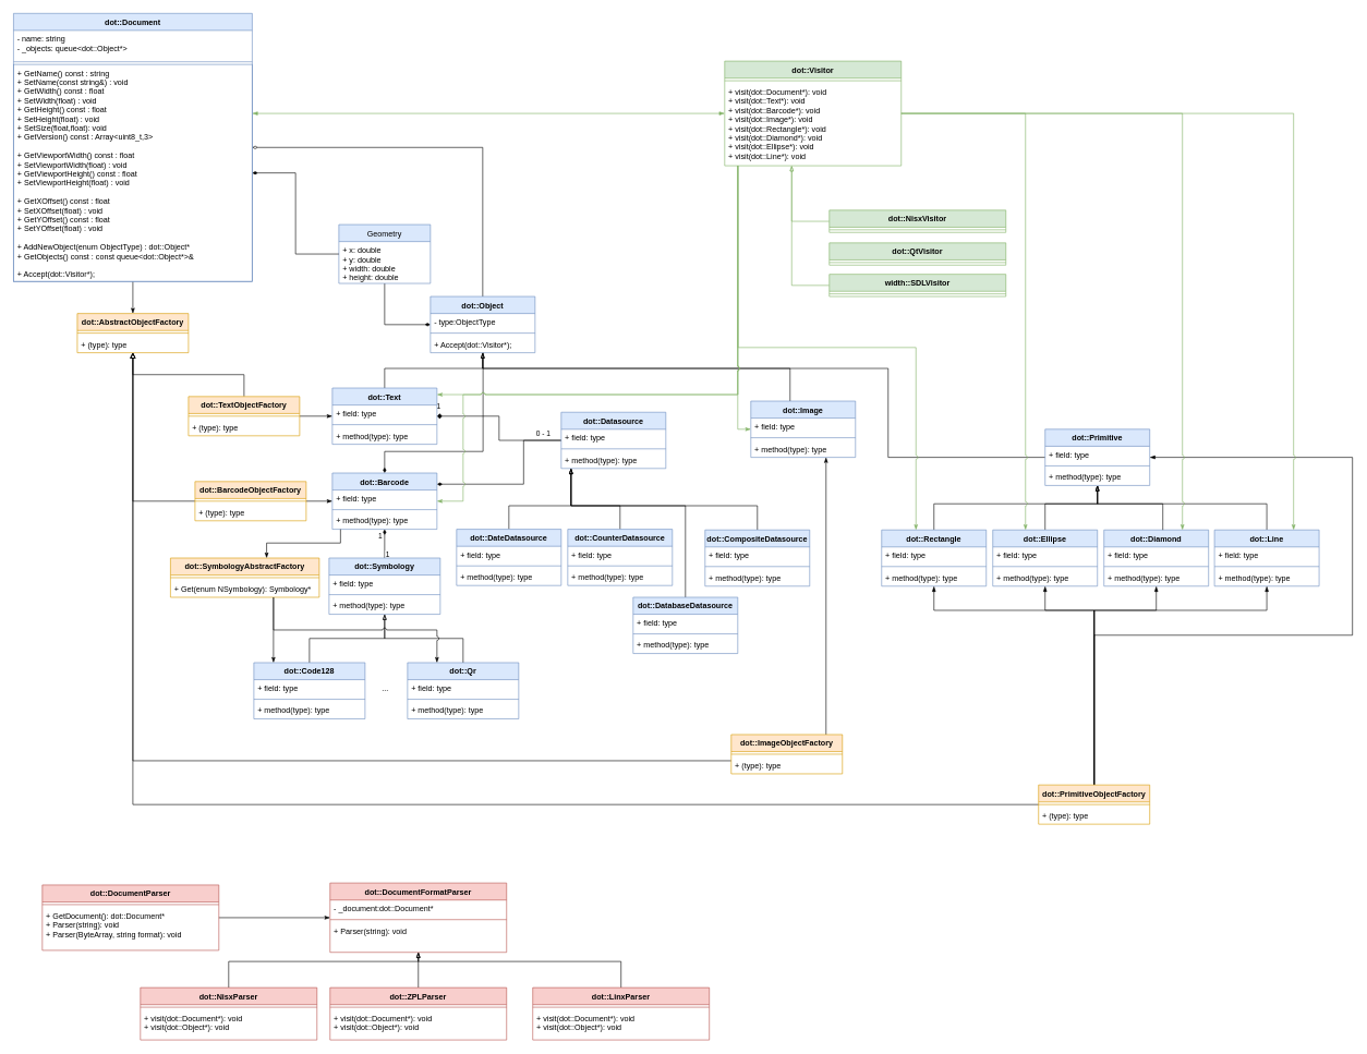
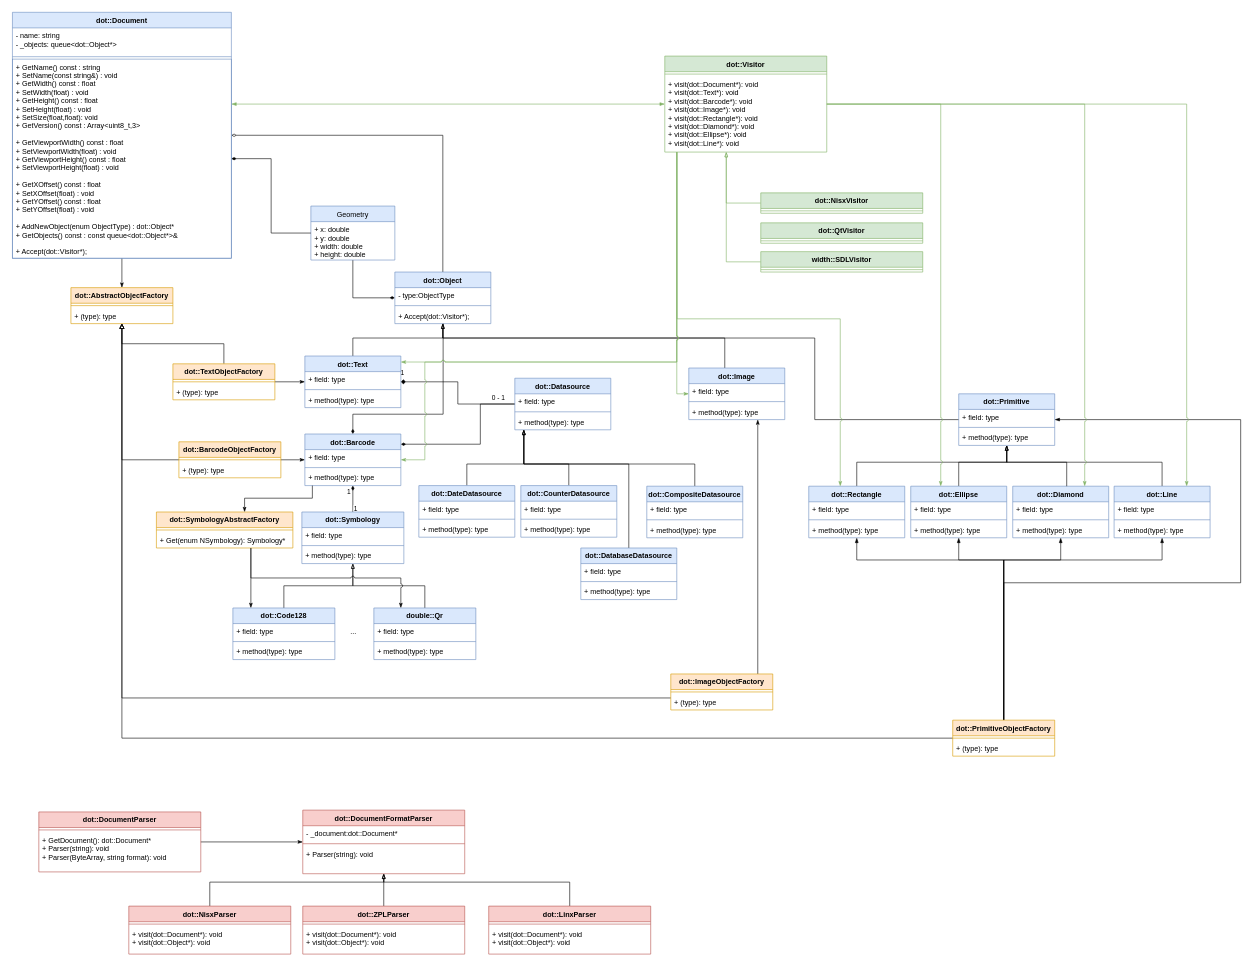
- <mxCell id="72" value="dot::Qr" style="swimlane;fontStyle=1;align=center;verticalAlign=top;childLayout=stackLayout;horizontal=1;startSize=26;horizontalStack=0;resizeParent=1;resizeParentMax=0;resizeLast=0;collapsible=1;marginBottom=0;fillColor=#dae8fc;strokeColor=#6c8ebf;" parent="1" vertex="1"><mxGeometry x="622.5" y="1013" width="170" height="86" as="geometry"><mxRectangle x="470" y="460" width="170" height="30" as="alternateBounds" /></mxGeometry></mxCell>
+ <mxCell id="72" value="double::Qr" style="swimlane;fontStyle=1;align=center;verticalAlign=top;childLayout=stackLayout;horizontal=1;startSize=26;horizontalStack=0;resizeParent=1;resizeParentMax=0;resizeLast=0;collapsible=1;marginBottom=0;fillColor=#dae8fc;strokeColor=#6c8ebf;" parent="1" vertex="1"><mxGeometry x="622.5" y="1013" width="170" height="86" as="geometry"><mxRectangle x="470" y="460" width="170" height="30" as="alternateBounds" /></mxGeometry></mxCell>
